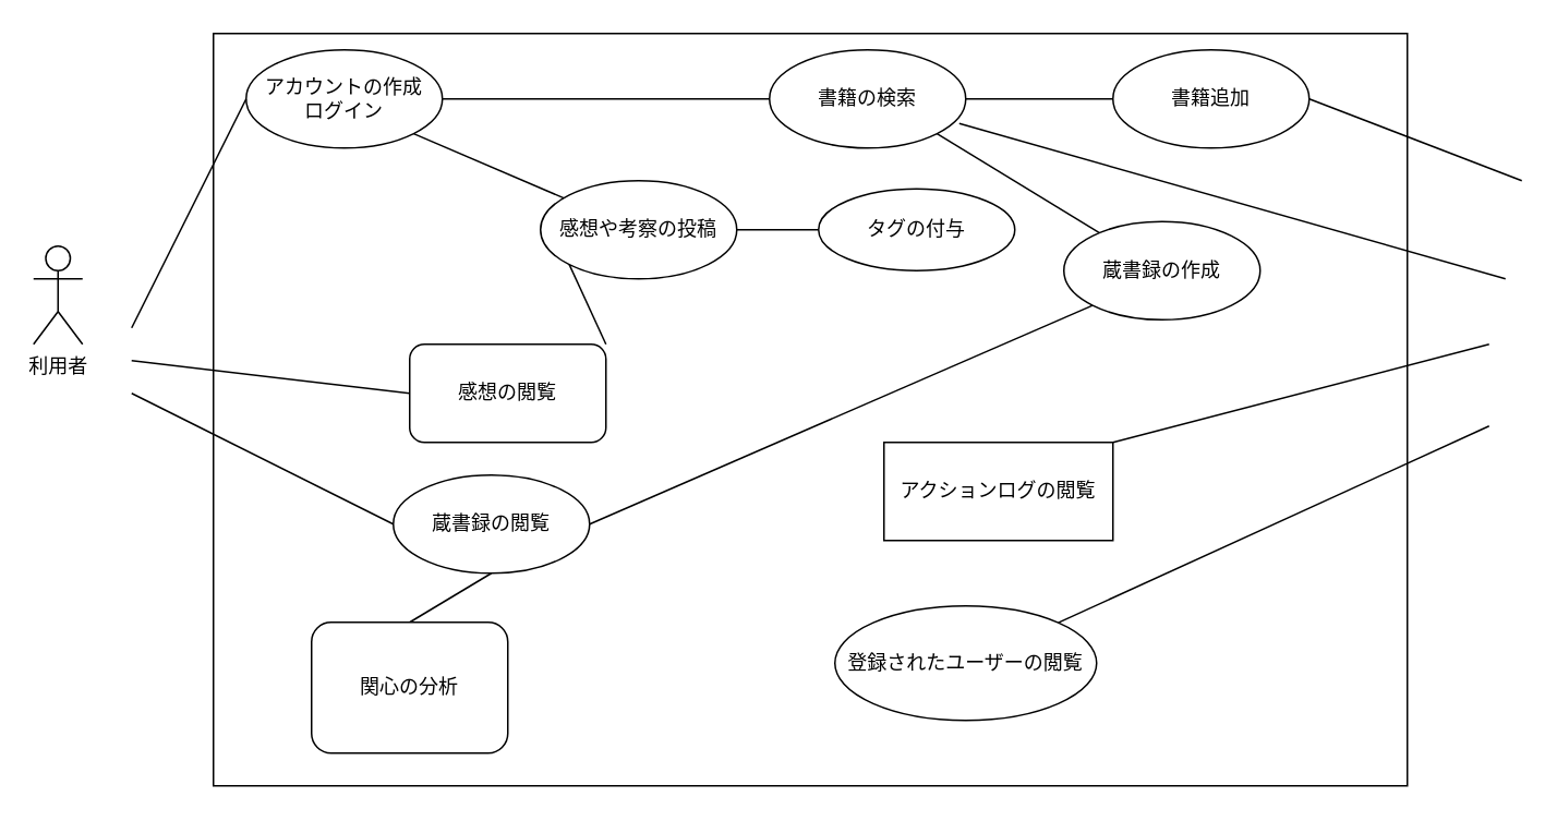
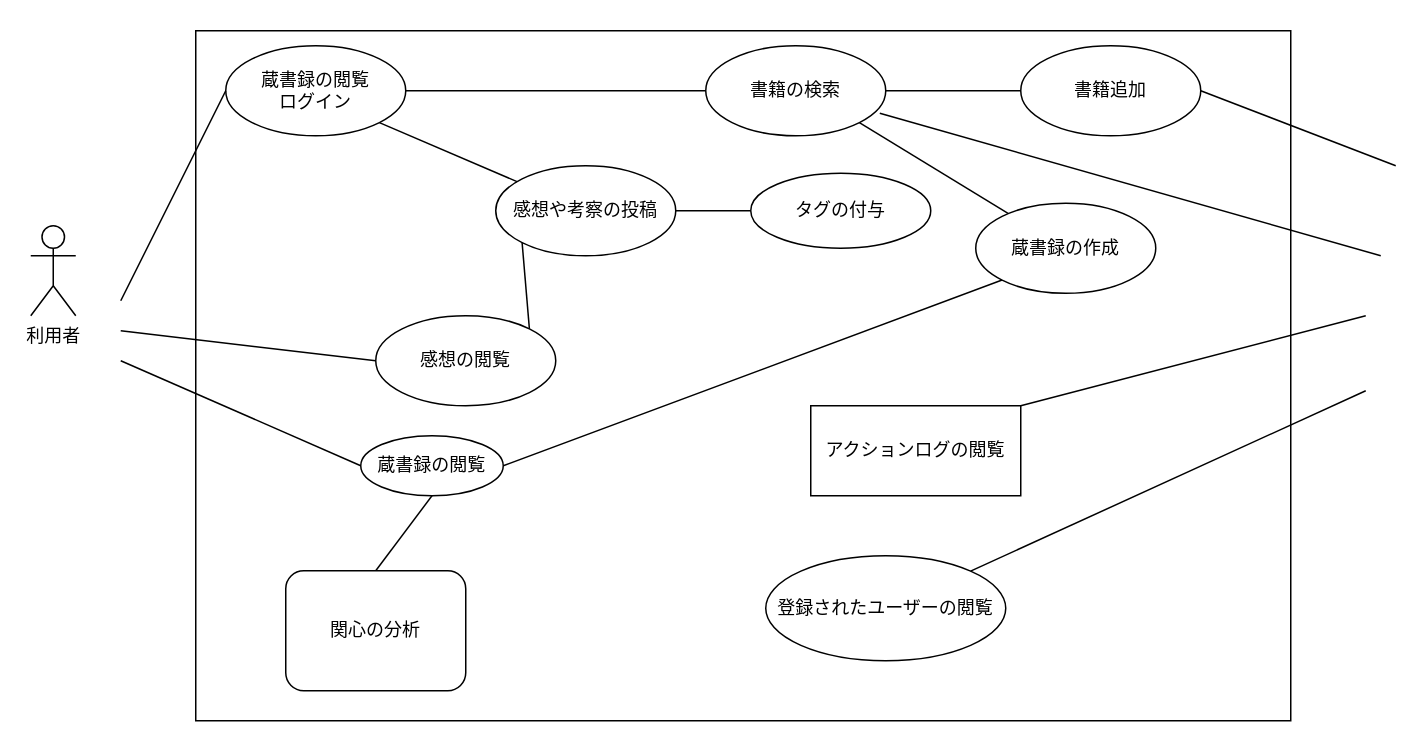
- <mxCell id="4" value="アカウントの作成&lt;br&gt;ログイン" style="ellipse;whiteSpace=wrap;html=1;" vertex="1" parent="1"><mxGeometry x="150" y="30" width="120" height="60" as="geometry" /></mxCell>
+ <mxCell id="4" value="蔵書録の閲覧&lt;br&gt;ログイン" style="ellipse;whiteSpace=wrap;html=1;" vertex="1" parent="1"><mxGeometry x="150" y="30" width="120" height="60" as="geometry" /></mxCell>
- <mxCell id="16" value="感想の閲覧" style="whiteSpace=wrap;html=1;rounded=1;" vertex="1" parent="1"><mxGeometry x="250" y="210" width="120" height="60" as="geometry" /></mxCell>
+ <mxCell id="16" value="感想の閲覧" style="ellipse;whiteSpace=wrap;html=1;" vertex="1" parent="1"><mxGeometry x="250" y="210" width="120" height="60" as="geometry" /></mxCell>
- <mxCell id="21" value="蔵書録の閲覧" style="ellipse;whiteSpace=wrap;html=1;" vertex="1" parent="1"><mxGeometry x="240" y="290" width="120" height="60" as="geometry" /></mxCell>
+ <mxCell id="21" value="蔵書録の閲覧" style="ellipse;whiteSpace=wrap;html=1;" vertex="1" parent="1"><mxGeometry x="240" y="290" width="95" height="40" as="geometry" /></mxCell>
